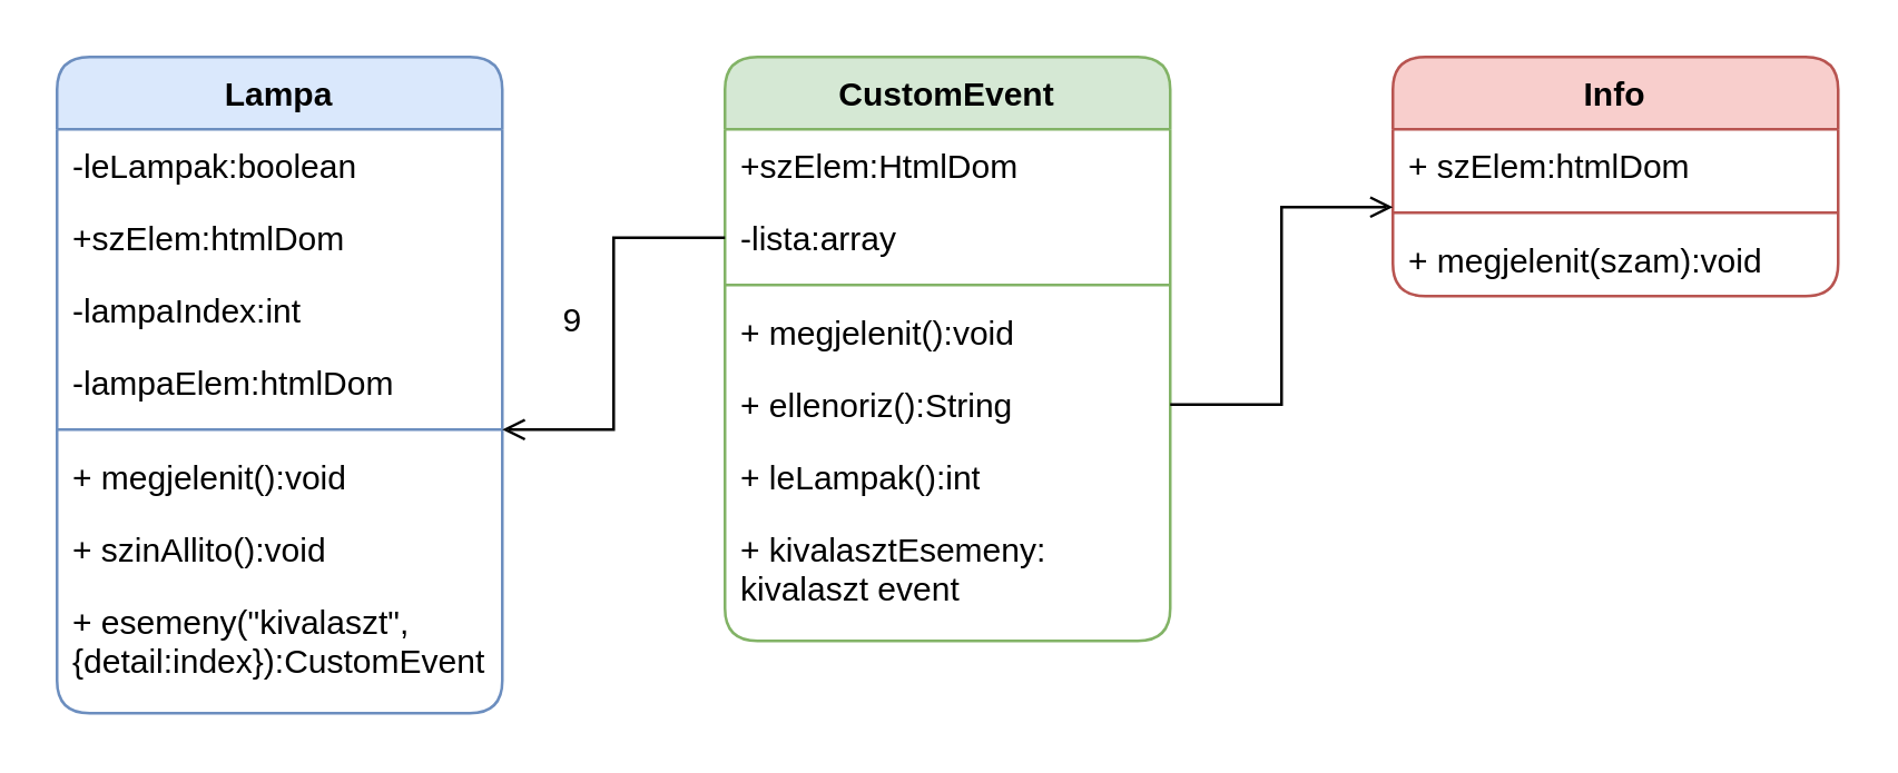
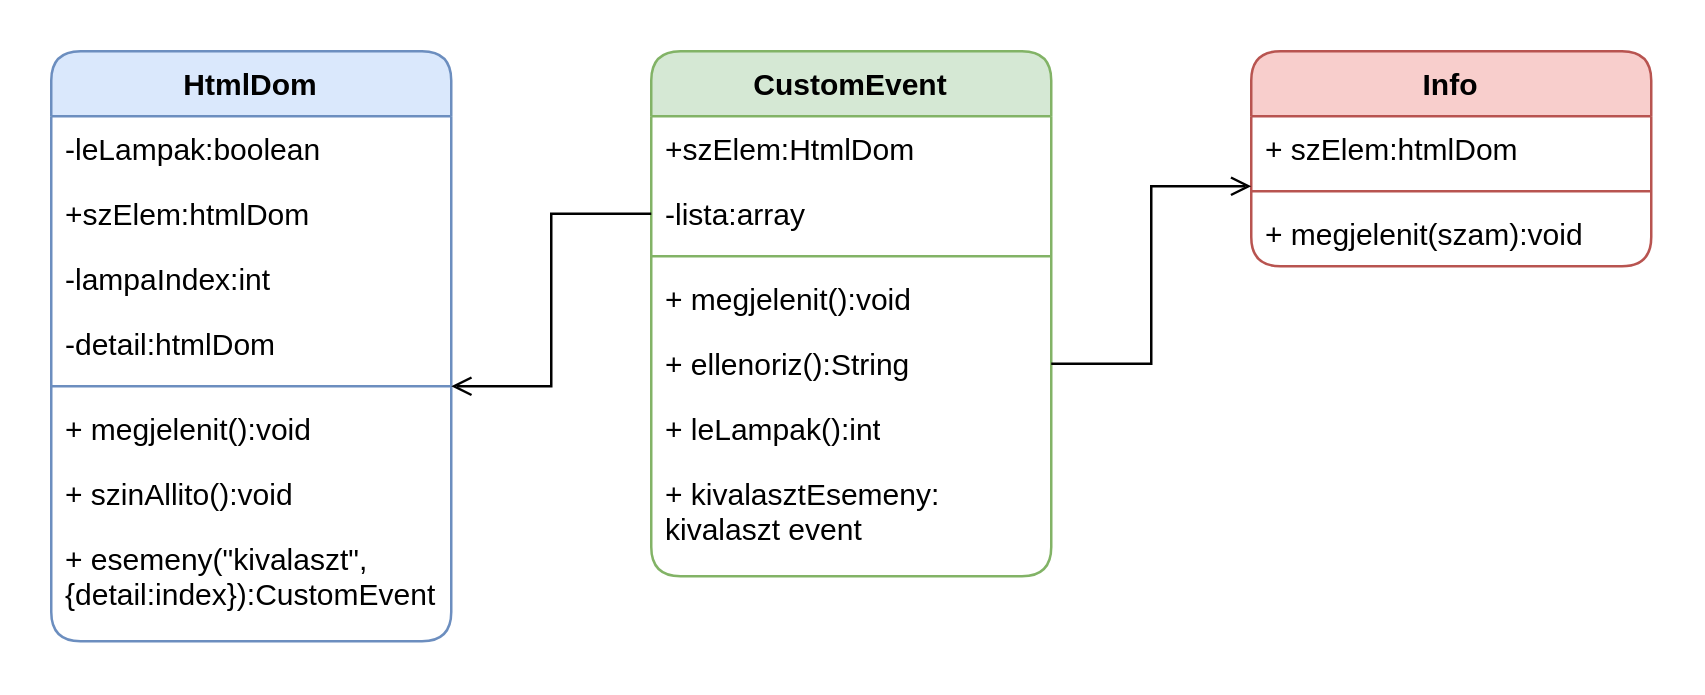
- <mxCell id="2" value="Lampa" style="swimlane;fontStyle=1;align=center;verticalAlign=top;childLayout=stackLayout;horizontal=1;startSize=26;horizontalStack=0;resizeParent=1;resizeParentMax=0;resizeLast=0;collapsible=1;marginBottom=0;whiteSpace=wrap;html=1;fillColor=#dae8fc;strokeColor=#6c8ebf;rounded=1;" vertex="1" parent="1"><mxGeometry x="20" y="20" width="160" height="236" as="geometry" /></mxCell>
+ <mxCell id="2" value="HtmlDom" style="swimlane;fontStyle=1;align=center;verticalAlign=top;childLayout=stackLayout;horizontal=1;startSize=26;horizontalStack=0;resizeParent=1;resizeParentMax=0;resizeLast=0;collapsible=1;marginBottom=0;whiteSpace=wrap;html=1;fillColor=#dae8fc;strokeColor=#6c8ebf;rounded=1;" vertex="1" parent="1"><mxGeometry x="20" y="20" width="160" height="236" as="geometry" /></mxCell>
- <mxCell id="24" value="9" style="text;html=1;align=center;verticalAlign=middle;resizable=0;points=[];autosize=1;strokeColor=none;fillColor=none;" vertex="1" parent="1"><mxGeometry x="190" y="100" width="30" height="30" as="geometry" /></mxCell>
- <mxCell id="6" value="-lampaElem:htmlDom" style="text;strokeColor=none;fillColor=none;align=left;verticalAlign=top;spacingLeft=4;spacingRight=4;overflow=hidden;rotatable=0;points=[[0,0.5],[1,0.5]];portConstraint=eastwest;whiteSpace=wrap;html=1;" vertex="1" parent="2"><mxGeometry y="104" width="160" height="26" as="geometry" /></mxCell>
+ <mxCell id="6" value="-detail:htmlDom" style="text;strokeColor=none;fillColor=none;align=left;verticalAlign=top;spacingLeft=4;spacingRight=4;overflow=hidden;rotatable=0;points=[[0,0.5],[1,0.5]];portConstraint=eastwest;whiteSpace=wrap;html=1;" vertex="1" parent="2"><mxGeometry y="104" width="160" height="26" as="geometry" /></mxCell>
